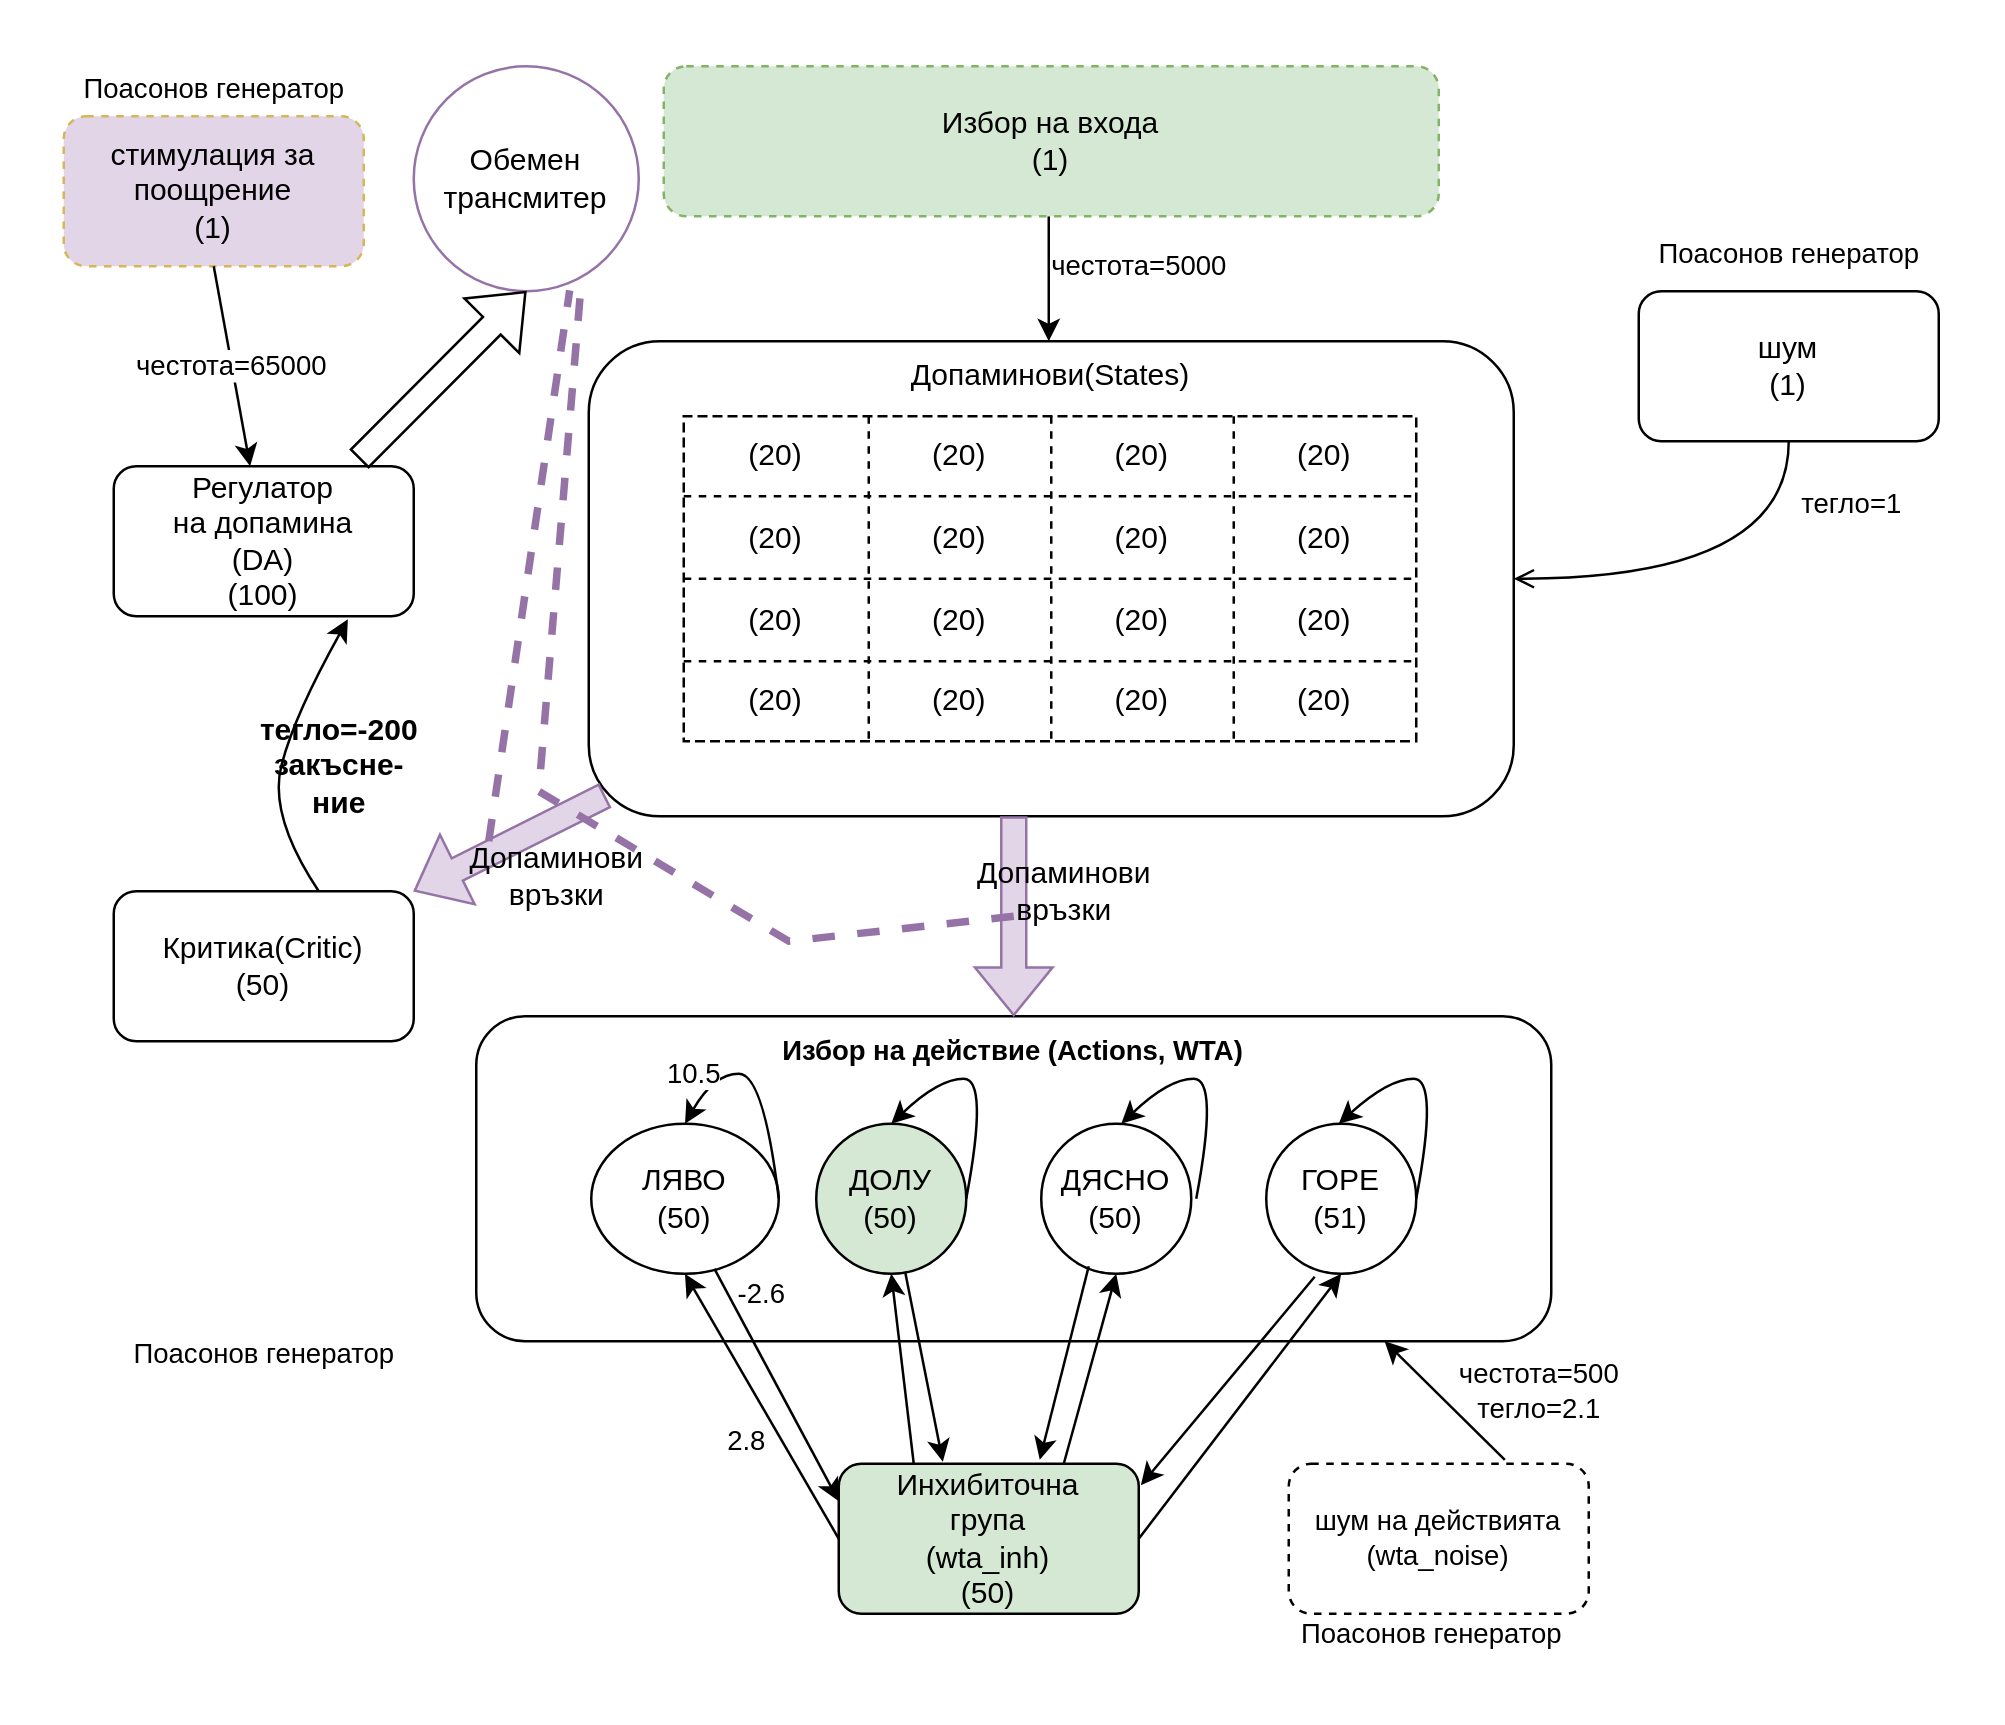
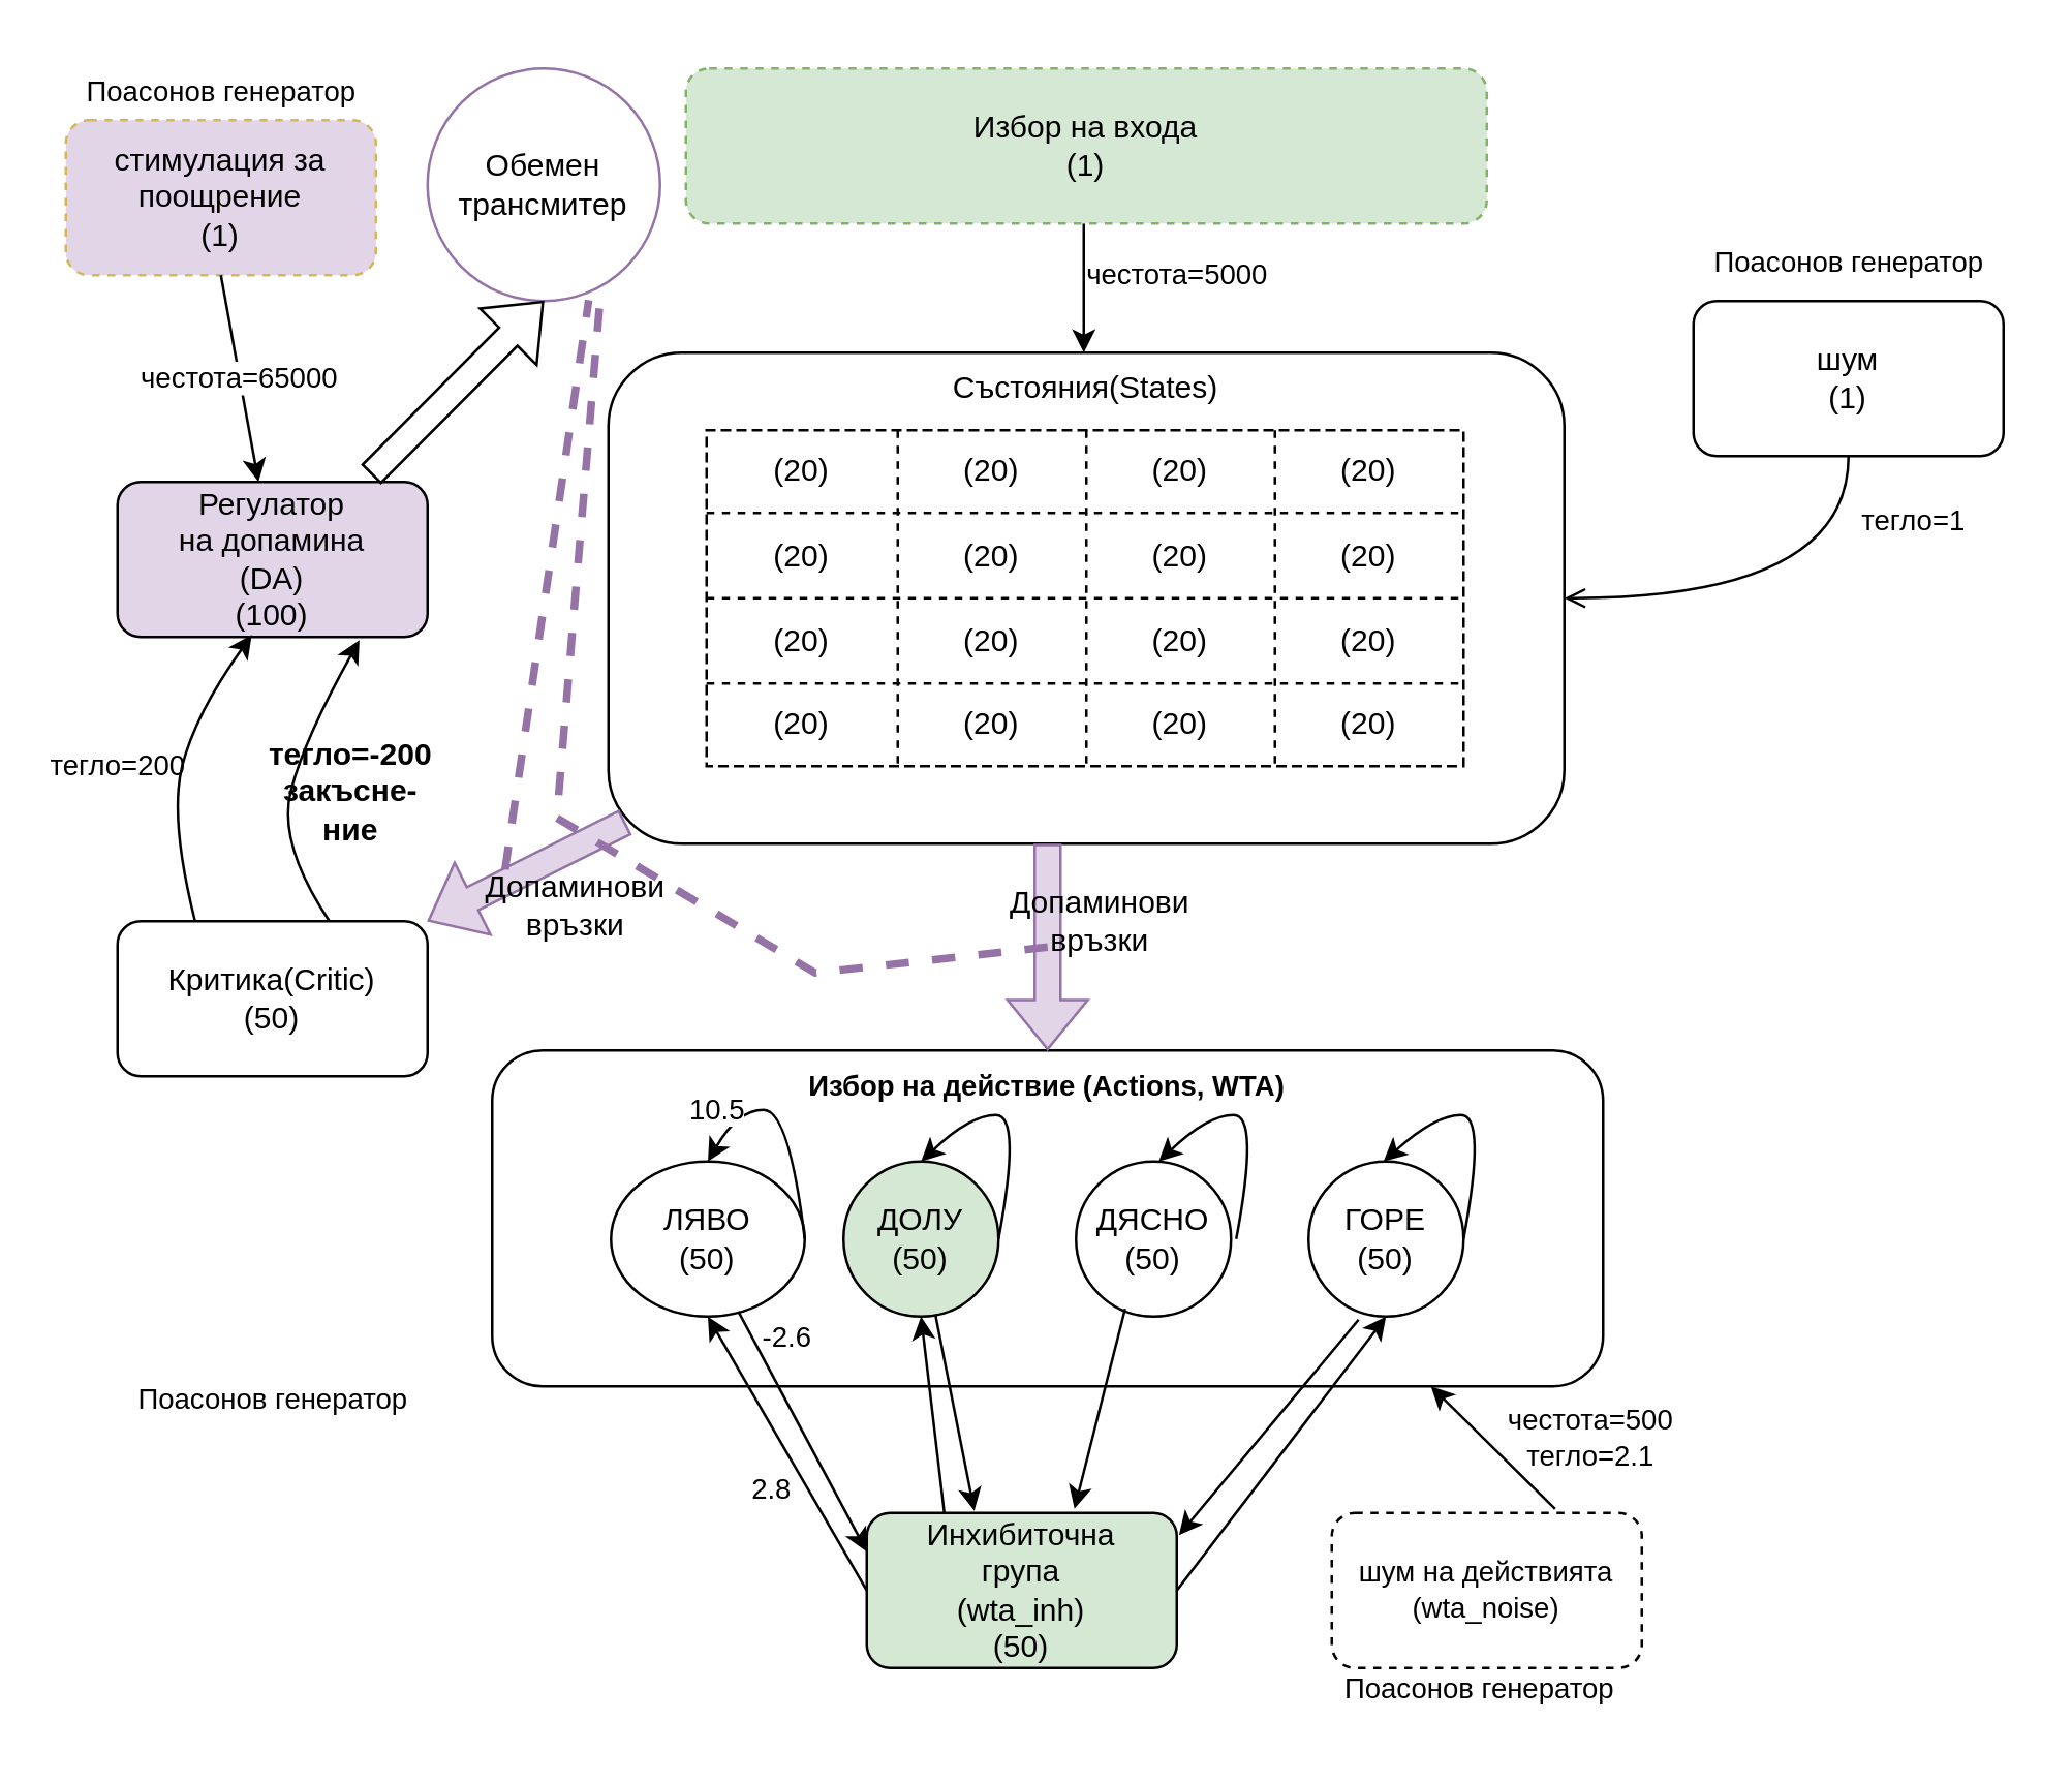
- <mxCell id="2" value="Допаминови(States)" style="rounded=1;whiteSpace=wrap;html=1;verticalAlign=top;" parent="1" vertex="1"><mxGeometry x="235" y="136" width="370" height="190" as="geometry" /></mxCell>
+ <mxCell id="2" value="Състояния(States)" style="rounded=1;whiteSpace=wrap;html=1;verticalAlign=top;" parent="1" vertex="1"><mxGeometry x="235" y="136" width="370" height="190" as="geometry" /></mxCell>
- <mxCell id="28" value="Регулатор&lt;br&gt;на допамина&lt;br&gt;(DA)&lt;br&gt;(100)" style="rounded=1;whiteSpace=wrap;html=1;" parent="1" vertex="1"><mxGeometry x="45" y="186" width="120" height="60" as="geometry" /></mxCell>
+ <mxCell id="28" value="Регулатор&lt;br&gt;на допамина&lt;br&gt;(DA)&lt;br&gt;(100)" style="rounded=1;whiteSpace=wrap;html=1;fillColor=#e1d5e7;" parent="1" vertex="1"><mxGeometry x="45" y="186" width="120" height="60" as="geometry" /></mxCell>
+ <mxCell id="53" value="тегло=200" style="curved=1;endArrow=classic;html=1;rounded=0;exitX=0.25;exitY=0;exitDx=0;exitDy=0;entryX=0.433;entryY=0.987;entryDx=0;entryDy=0;entryPerimeter=0;labelBackgroundColor=none;" parent="1" source="30" target="28" edge="1"><mxGeometry x="-0.072" y="24" width="50" height="50" relative="1" as="geometry"><mxPoint x="75" y="326" as="sourcePoint" /><mxPoint x="125" y="276" as="targetPoint" /><Array as="points"><mxPoint x="65" y="316" /><mxPoint x="75" y="276" /></Array><mxPoint as="offset" /></mxGeometry></mxCell>
- <mxCell id="35" value="ГОРЕ&lt;br&gt;(51)" style="ellipse;whiteSpace=wrap;html=1;aspect=fixed;verticalAlign=middle;" parent="1" vertex="1"><mxGeometry x="506" y="449" width="60" height="60" as="geometry" /></mxCell>
+ <mxCell id="35" value="ГОРЕ&lt;br&gt;(50)" style="ellipse;whiteSpace=wrap;html=1;aspect=fixed;verticalAlign=middle;" parent="1" vertex="1"><mxGeometry x="506" y="449" width="60" height="60" as="geometry" /></mxCell>
- <mxCell id="44" value="" style="endArrow=classic;html=1;rounded=0;exitX=0.75;exitY=0;exitDx=0;exitDy=0;entryX=0.5;entryY=1;entryDx=0;entryDy=0;" parent="1" source="41" target="34" edge="1"><mxGeometry width="50" height="50" relative="1" as="geometry"><mxPoint x="375" y="566" as="sourcePoint" /><mxPoint x="366" y="506" as="targetPoint" /></mxGeometry></mxCell>
